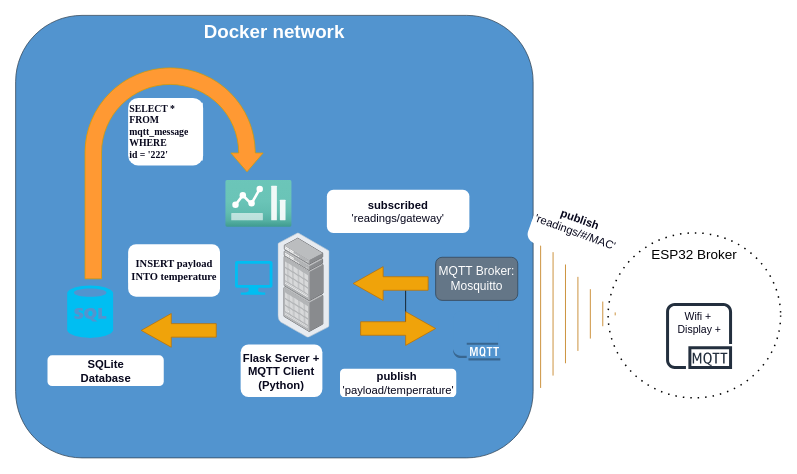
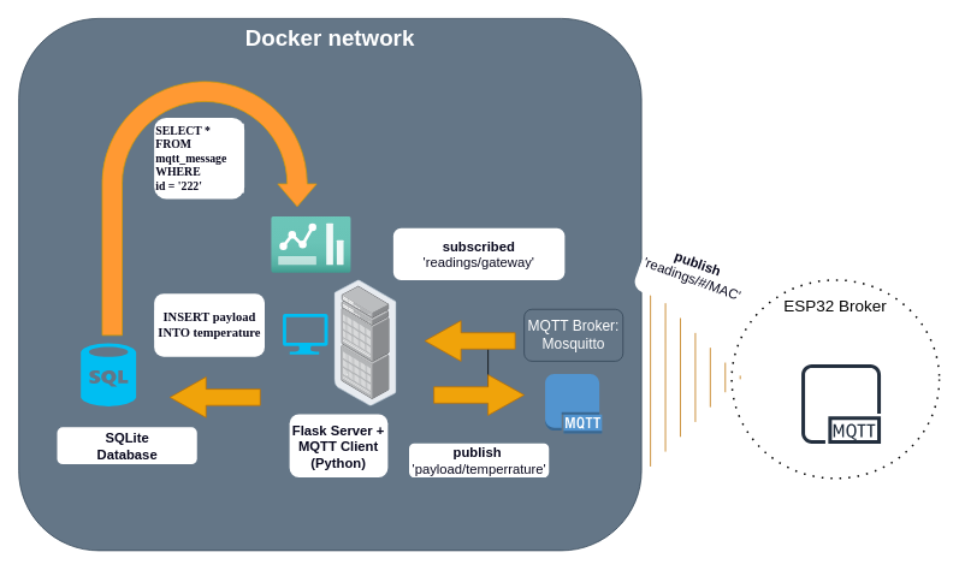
- <mxCell id="2" value="&lt;font style=&quot;font-size: 25px;&quot;&gt;&lt;b&gt;Docker network&lt;/b&gt;&lt;/font&gt;" style="rounded=1;whiteSpace=wrap;html=1;fillColor=#5294cf;strokeColor=#314354;fontColor=#ffffff;verticalAlign=top;" vertex="1" parent="1"><mxGeometry x="20" y="20" width="690" height="590" as="geometry" /></mxCell>
+ <mxCell id="2" value="&lt;font style=&quot;font-size: 25px;&quot;&gt;&lt;b&gt;Docker network&lt;/b&gt;&lt;/font&gt;" style="rounded=1;whiteSpace=wrap;html=1;fillColor=#647687;strokeColor=#314354;fontColor=#ffffff;verticalAlign=top;" vertex="1" parent="1"><mxGeometry x="20" y="20" width="690" height="590" as="geometry" /></mxCell>
- <mxCell id="6" value="Wifi +&amp;nbsp;&lt;div&gt;Display +&lt;/div&gt;" style="text;html=1;align=center;verticalAlign=middle;whiteSpace=wrap;rounded=0;fontSize=14;fontColor=#08081D;" parent="1" vertex="1"><mxGeometry x="882.5" y="400" width="97.5" height="60" as="geometry" /></mxCell>
